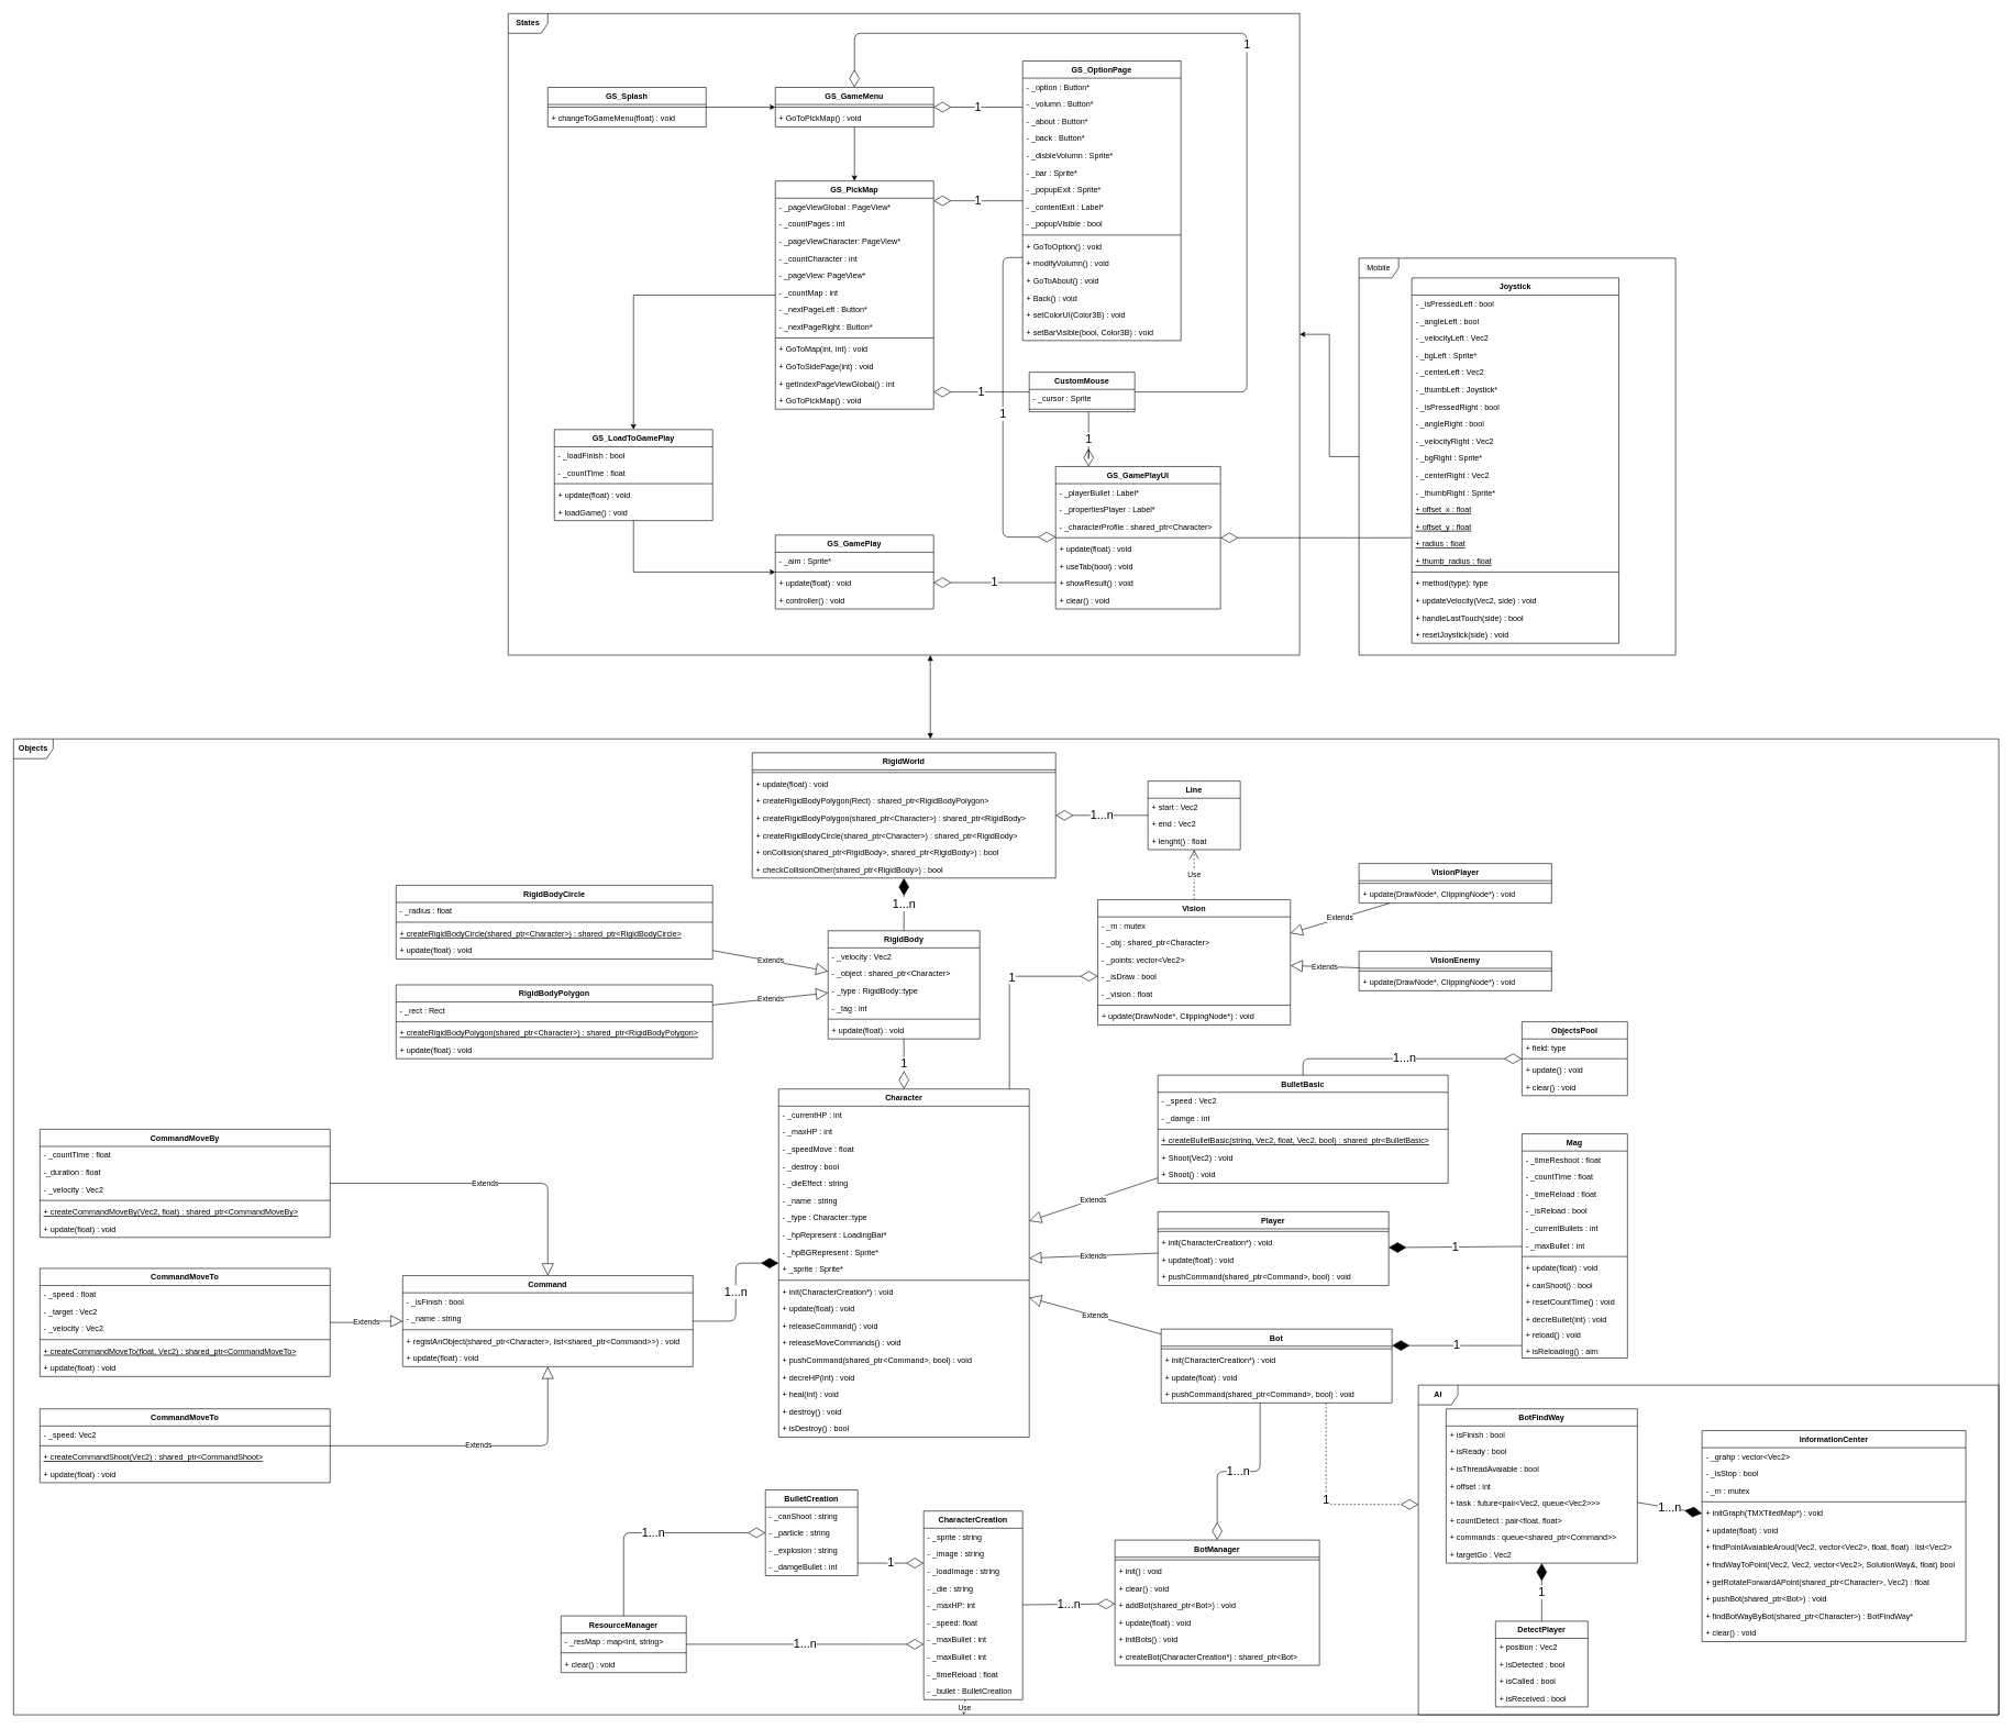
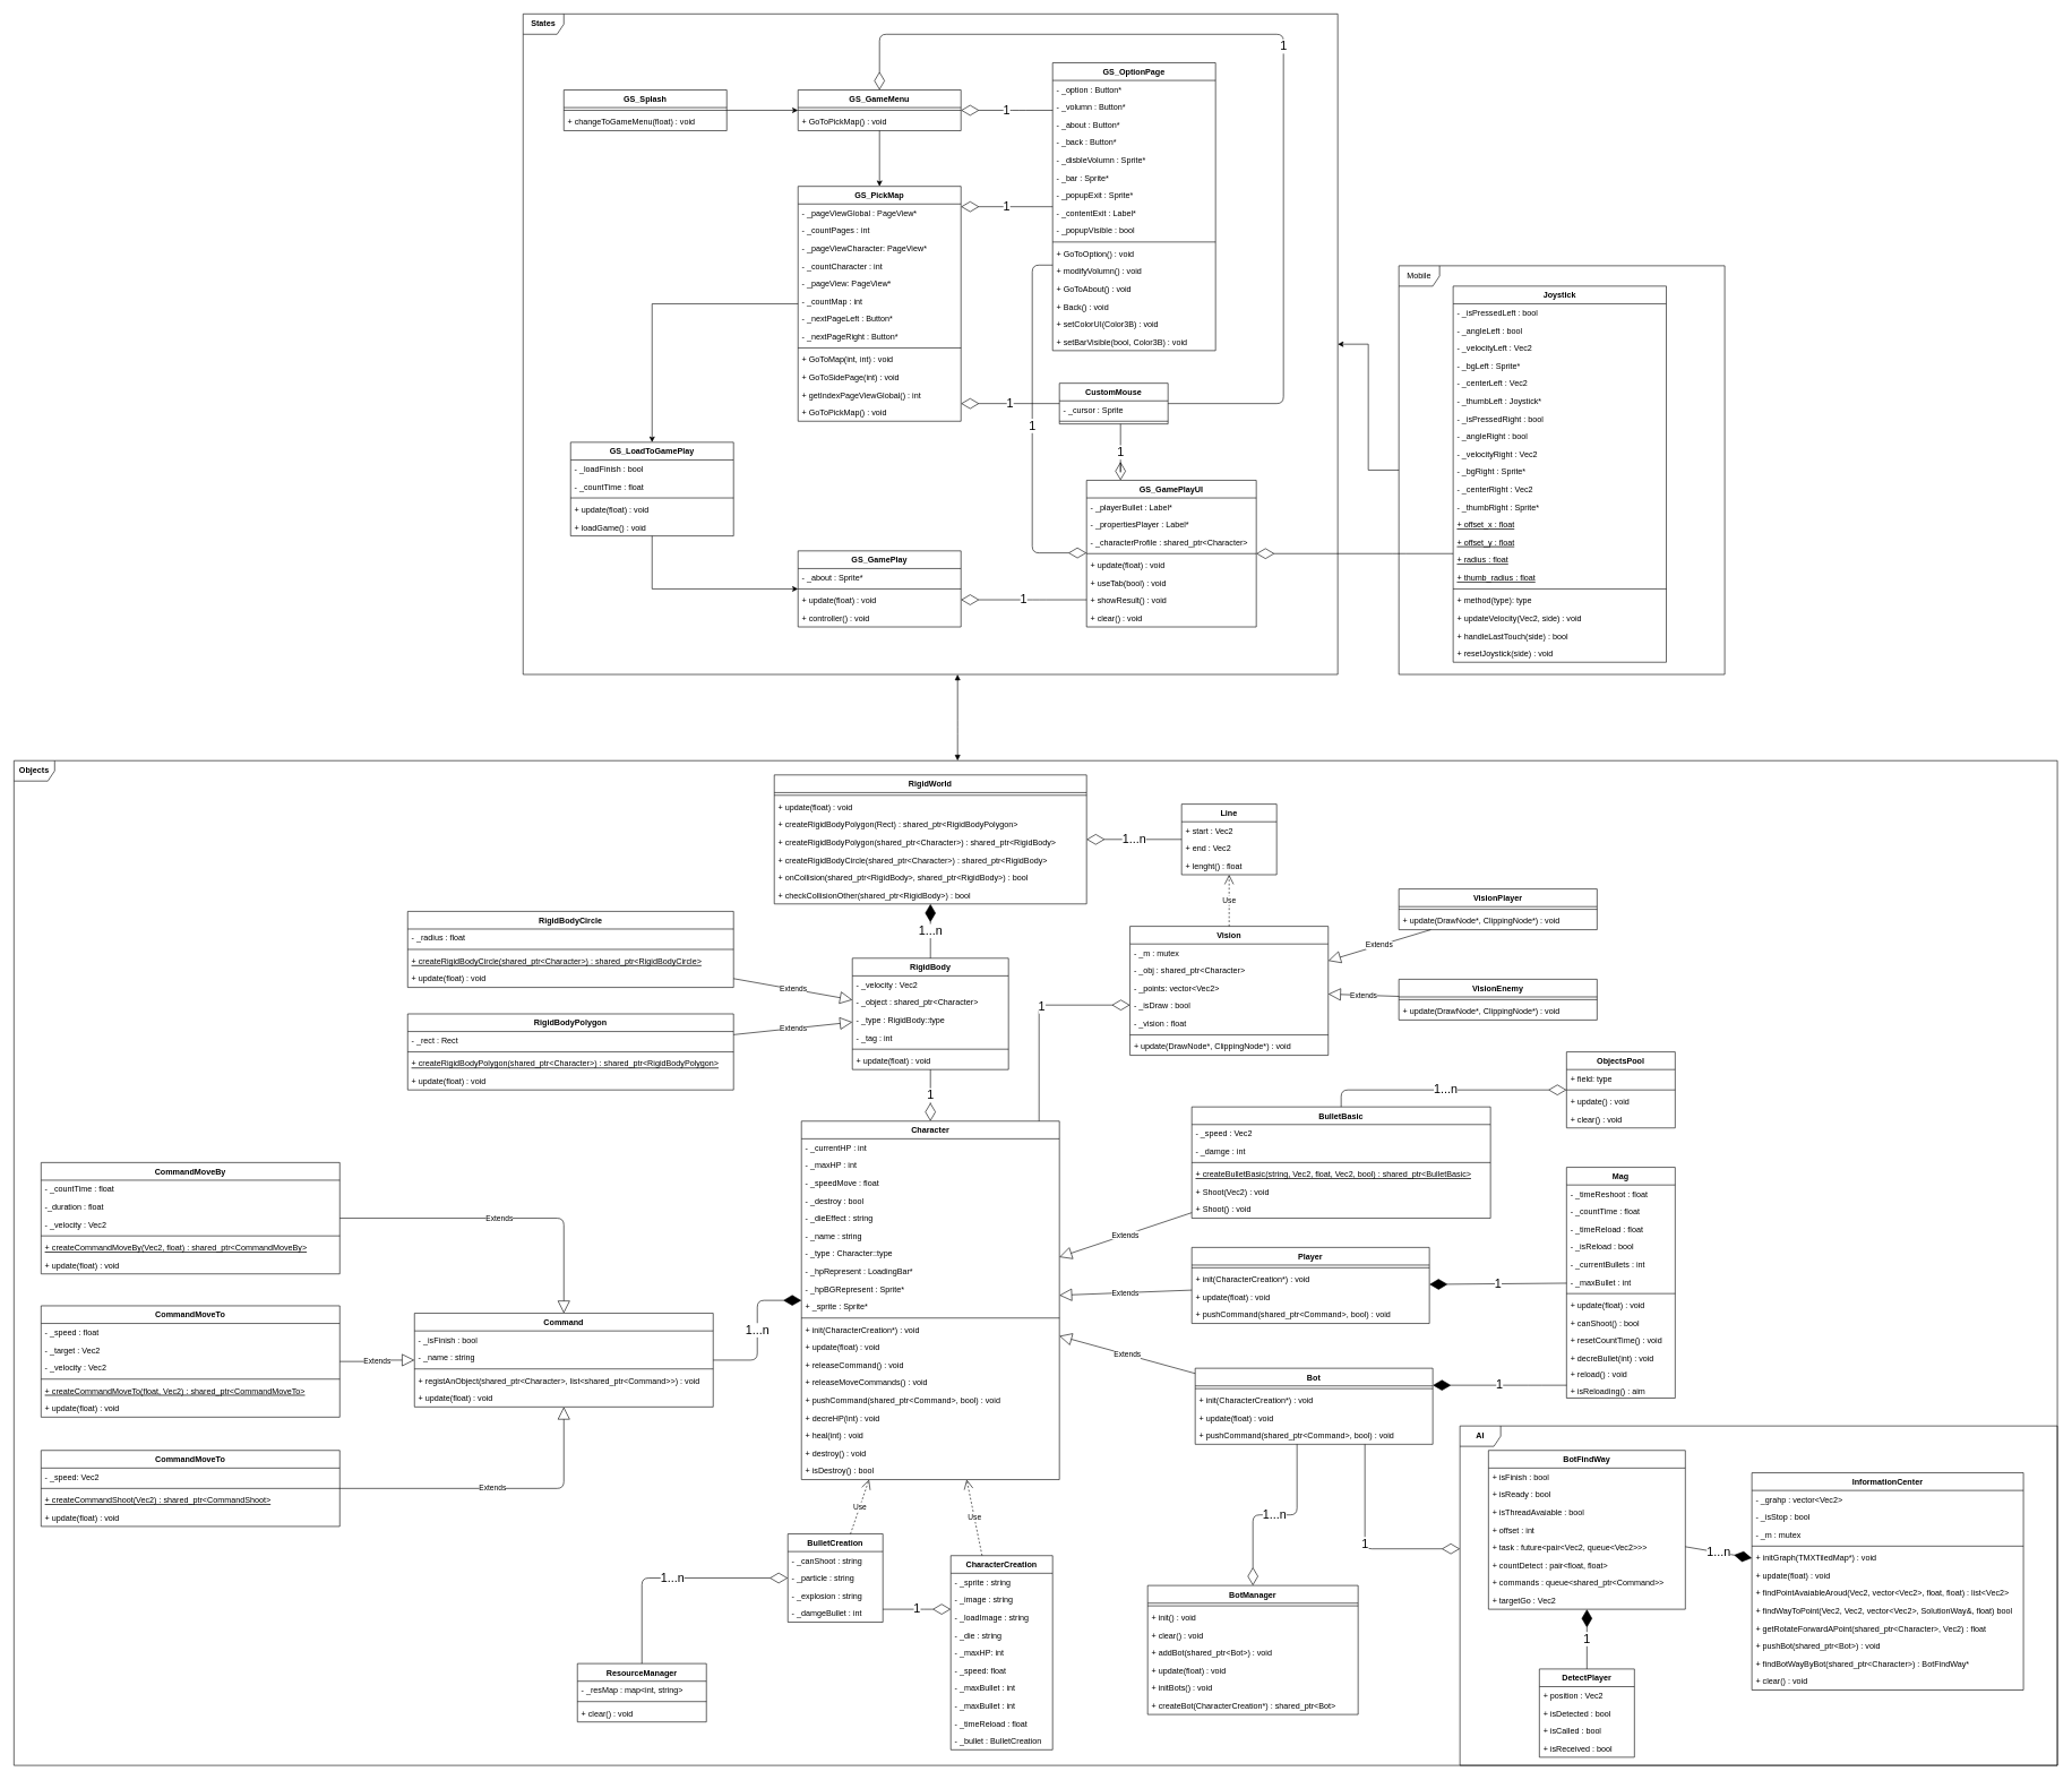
- <mxCell id="260" value="- _aim : Sprite*" style="text;strokeColor=none;fillColor=none;align=left;verticalAlign=top;spacingLeft=4;spacingRight=4;overflow=hidden;rotatable=0;points=[[0,0.5],[1,0.5]];portConstraint=eastwest;" parent="259" vertex="1"><mxGeometry y="26" width="240" height="26" as="geometry" /></mxCell>
+ <mxCell id="260" value="- _about : Sprite*" style="text;strokeColor=none;fillColor=none;align=left;verticalAlign=top;spacingLeft=4;spacingRight=4;overflow=hidden;rotatable=0;points=[[0,0.5],[1,0.5]];portConstraint=eastwest;" parent="259" vertex="1"><mxGeometry y="26" width="240" height="26" as="geometry" /></mxCell>
- <mxCell id="203" value="&lt;font style=&quot;font-size: 18px&quot;&gt;1&lt;/font&gt;" style="endArrow=diamondThin;endFill=0;endSize=24;html=1;edgeStyle=orthogonalEdgeStyle;dashed=1;" parent="1" source="28" target="6" edge="1"><mxGeometry width="160" relative="1" as="geometry"><mxPoint x="1560" y="2443.189" as="sourcePoint" /><mxPoint x="1700" y="2441.676" as="targetPoint" /><Array as="points"><mxPoint x="2010" y="2281" /></Array></mxGeometry></mxCell>
+ <mxCell id="203" value="&lt;font style=&quot;font-size: 18px&quot;&gt;1&lt;/font&gt;" style="endArrow=diamondThin;endFill=0;endSize=24;html=1;edgeStyle=orthogonalEdgeStyle;" parent="1" source="28" target="6" edge="1"><mxGeometry width="160" relative="1" as="geometry"><mxPoint x="1560" y="2443.189" as="sourcePoint" /><mxPoint x="1700" y="2441.676" as="targetPoint" /><Array as="points"><mxPoint x="2010" y="2281" /></Array></mxGeometry></mxCell>
+ <mxCell id="118" value="Use" style="endArrow=open;endSize=12;dashed=1;html=1;" parent="1" source="113" target="7" edge="1"><mxGeometry width="160" relative="1" as="geometry"><mxPoint x="1243.541" y="2301" as="sourcePoint" /><mxPoint x="1299.211" y="2137" as="targetPoint" /></mxGeometry></mxCell>
- <mxCell id="129" value="&lt;font style=&quot;font-size: 18px&quot;&gt;1...n&lt;/font&gt;" style="endArrow=diamondThin;endFill=0;endSize=24;html=1;" parent="1" source="102" target="120" edge="1"><mxGeometry width="160" relative="1" as="geometry"><mxPoint x="1945" y="2137" as="sourcePoint" /><mxPoint x="1945" y="2306" as="targetPoint" /></mxGeometry></mxCell>
- <mxCell id="161" value="&lt;font style=&quot;font-size: 18px&quot;&gt;1...n&lt;/font&gt;" style="endArrow=diamondThin;endFill=0;endSize=24;html=1;edgeStyle=orthogonalEdgeStyle;" parent="1" source="156" target="102" edge="1"><mxGeometry width="160" relative="1" as="geometry"><mxPoint x="870" y="2424.444" as="sourcePoint" /><mxPoint x="1170" y="2351.111" as="targetPoint" /><Array as="points"><mxPoint x="1320" y="2493" /><mxPoint x="1320" y="2493" /></Array></mxGeometry></mxCell>
- <mxCell id="101" value="Use" style="endArrow=open;endSize=12;dashed=1;html=1;" parent="1" source="102" target="5" edge="1"><mxGeometry width="160" relative="1" as="geometry"><mxPoint x="1184.706" y="2280" as="sourcePoint" /><mxPoint x="1180" y="2214" as="targetPoint" /></mxGeometry></mxCell>
+ <mxCell id="101" value="Use" style="endArrow=open;endSize=12;dashed=1;html=1;" parent="1" source="102" target="7" edge="1"><mxGeometry width="160" relative="1" as="geometry"><mxPoint x="1184.706" y="2280" as="sourcePoint" /><mxPoint x="1180" y="2214" as="targetPoint" /></mxGeometry></mxCell>
